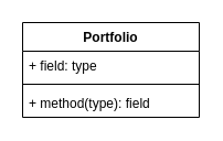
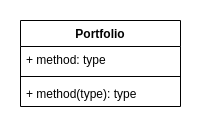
- <mxCell id="3" value="+ field: type" style="text;strokeColor=none;fillColor=none;align=left;verticalAlign=top;spacingLeft=4;spacingRight=4;overflow=hidden;rotatable=0;points=[[0,0.5],[1,0.5]];portConstraint=eastwest;" vertex="1" parent="2"><mxGeometry y="26" width="160" height="26" as="geometry" /></mxCell>
+ <mxCell id="3" value="+ method: type" style="text;strokeColor=none;fillColor=none;align=left;verticalAlign=top;spacingLeft=4;spacingRight=4;overflow=hidden;rotatable=0;points=[[0,0.5],[1,0.5]];portConstraint=eastwest;" vertex="1" parent="2"><mxGeometry y="26" width="160" height="26" as="geometry" /></mxCell>
- <mxCell id="5" value="+ method(type): field" style="text;strokeColor=none;fillColor=none;align=left;verticalAlign=top;spacingLeft=4;spacingRight=4;overflow=hidden;rotatable=0;points=[[0,0.5],[1,0.5]];portConstraint=eastwest;" vertex="1" parent="2"><mxGeometry y="60" width="160" height="26" as="geometry" /></mxCell>
+ <mxCell id="5" value="+ method(type): type" style="text;strokeColor=none;fillColor=none;align=left;verticalAlign=top;spacingLeft=4;spacingRight=4;overflow=hidden;rotatable=0;points=[[0,0.5],[1,0.5]];portConstraint=eastwest;" vertex="1" parent="2"><mxGeometry y="60" width="160" height="26" as="geometry" /></mxCell>
